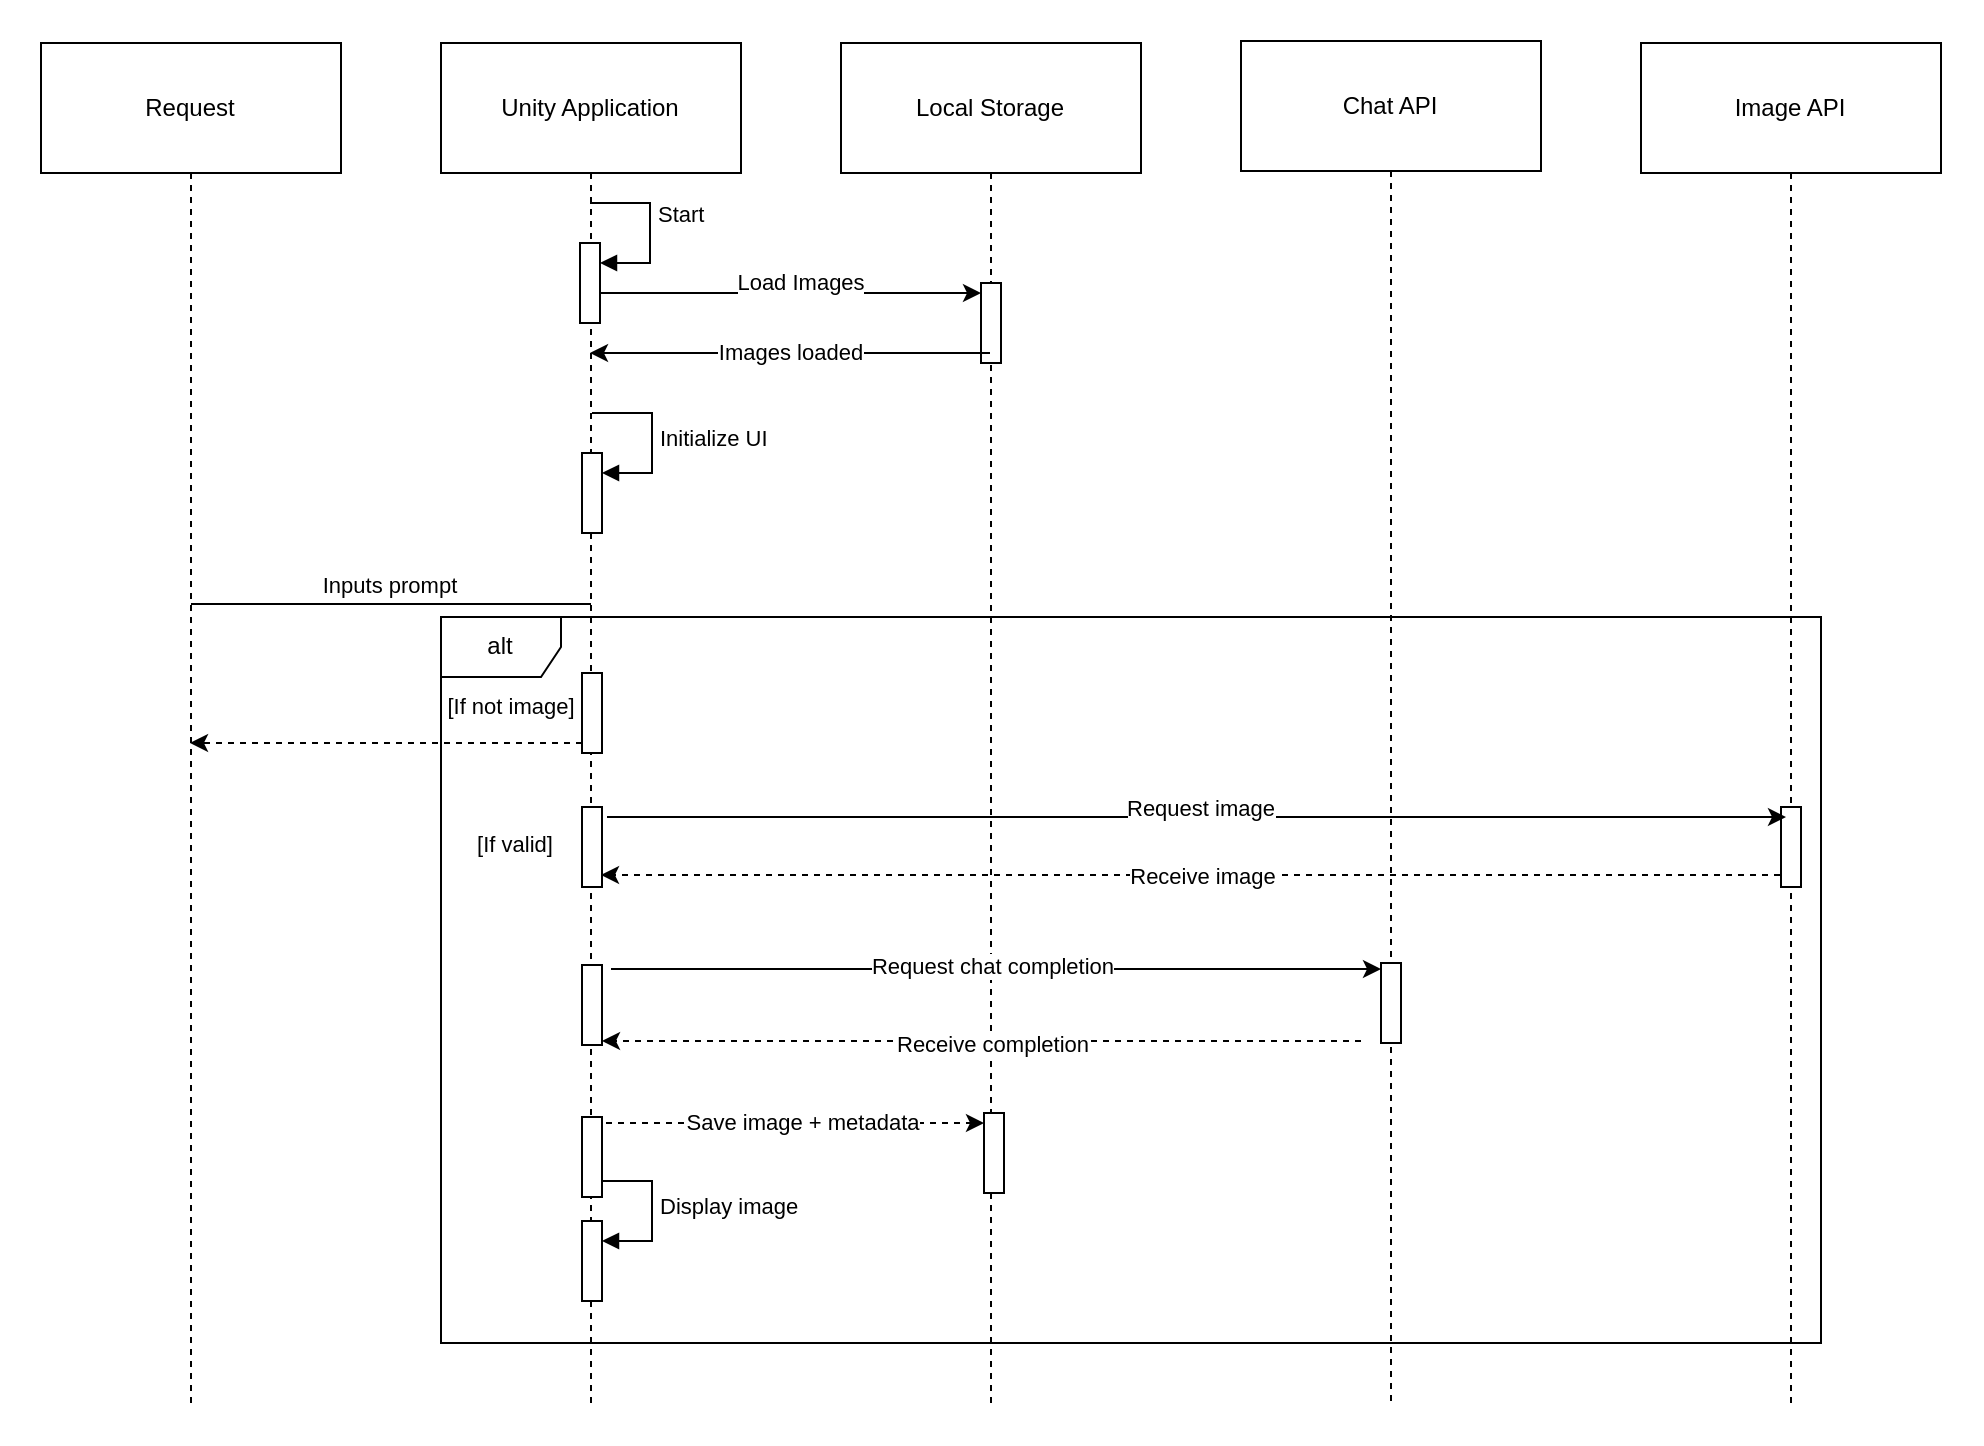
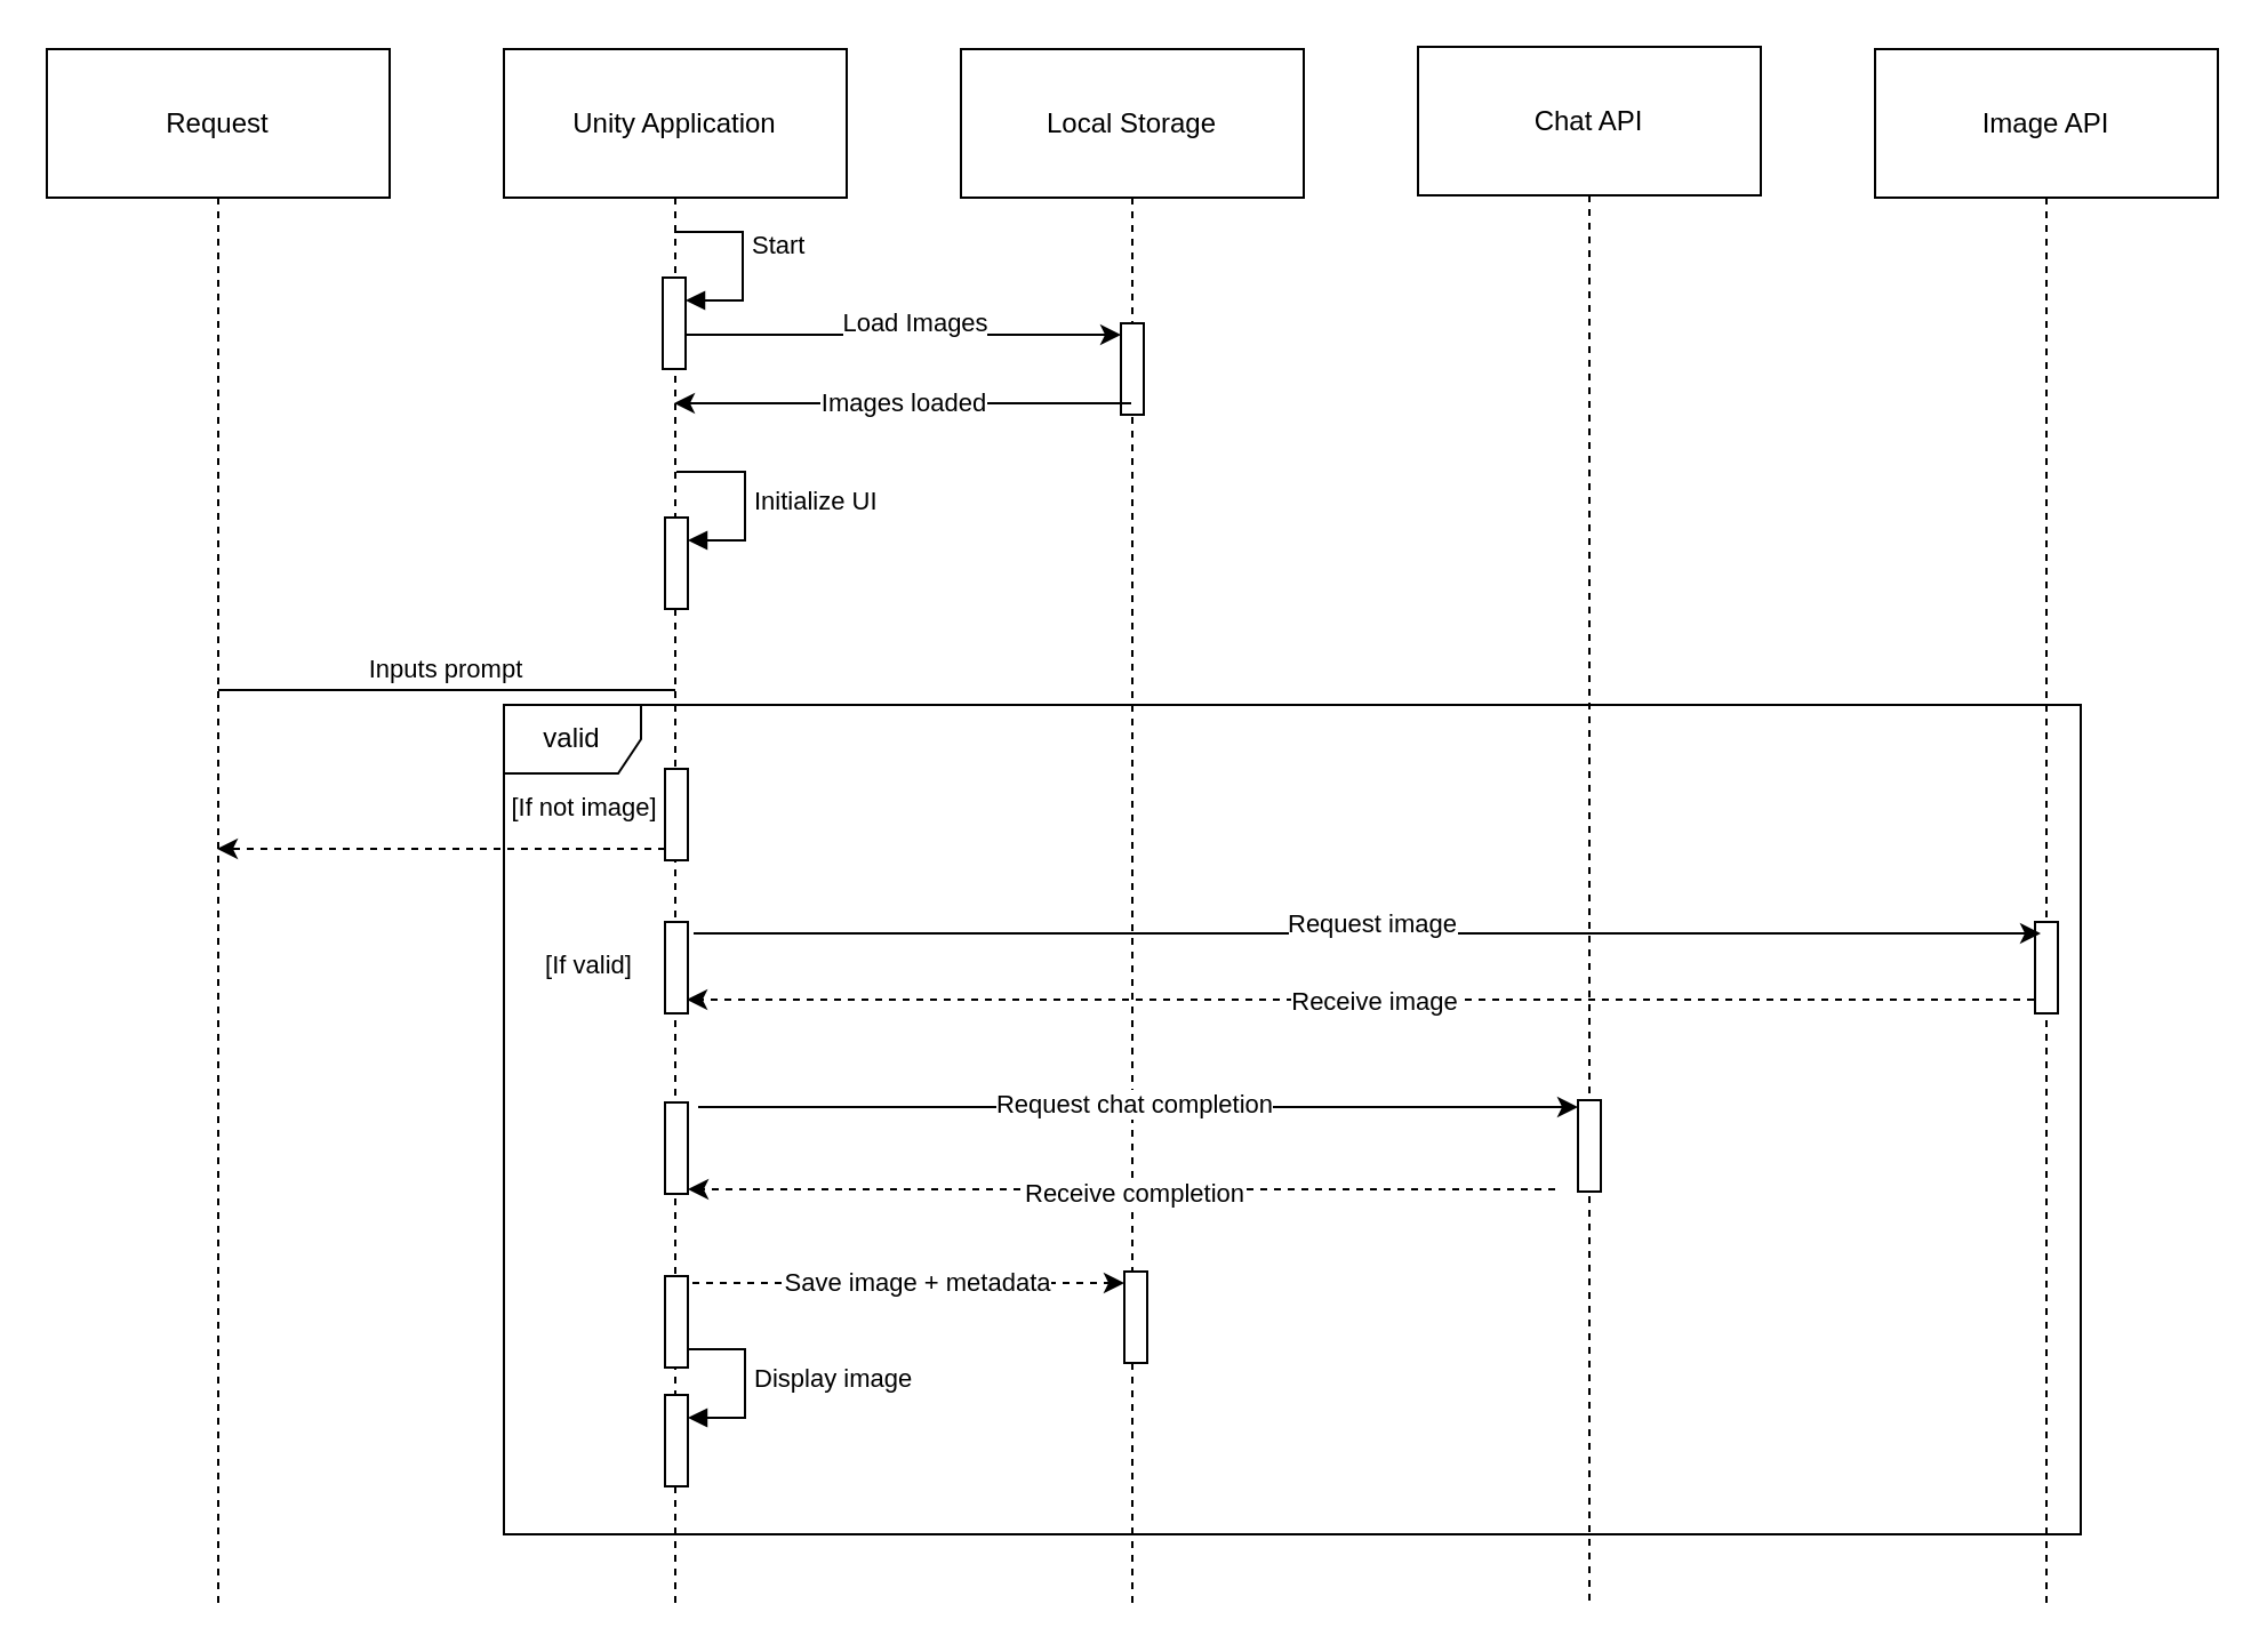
- <mxCell id="17" value="alt" style="shape=umlFrame;whiteSpace=wrap;html=1;pointerEvents=0;" parent="1" vertex="1"><mxGeometry x="220" y="308" width="690" height="363" as="geometry" /></mxCell>
+ <mxCell id="17" value="valid" style="shape=umlFrame;whiteSpace=wrap;html=1;pointerEvents=0;" parent="1" vertex="1"><mxGeometry x="220" y="308" width="690" height="363" as="geometry" /></mxCell>
